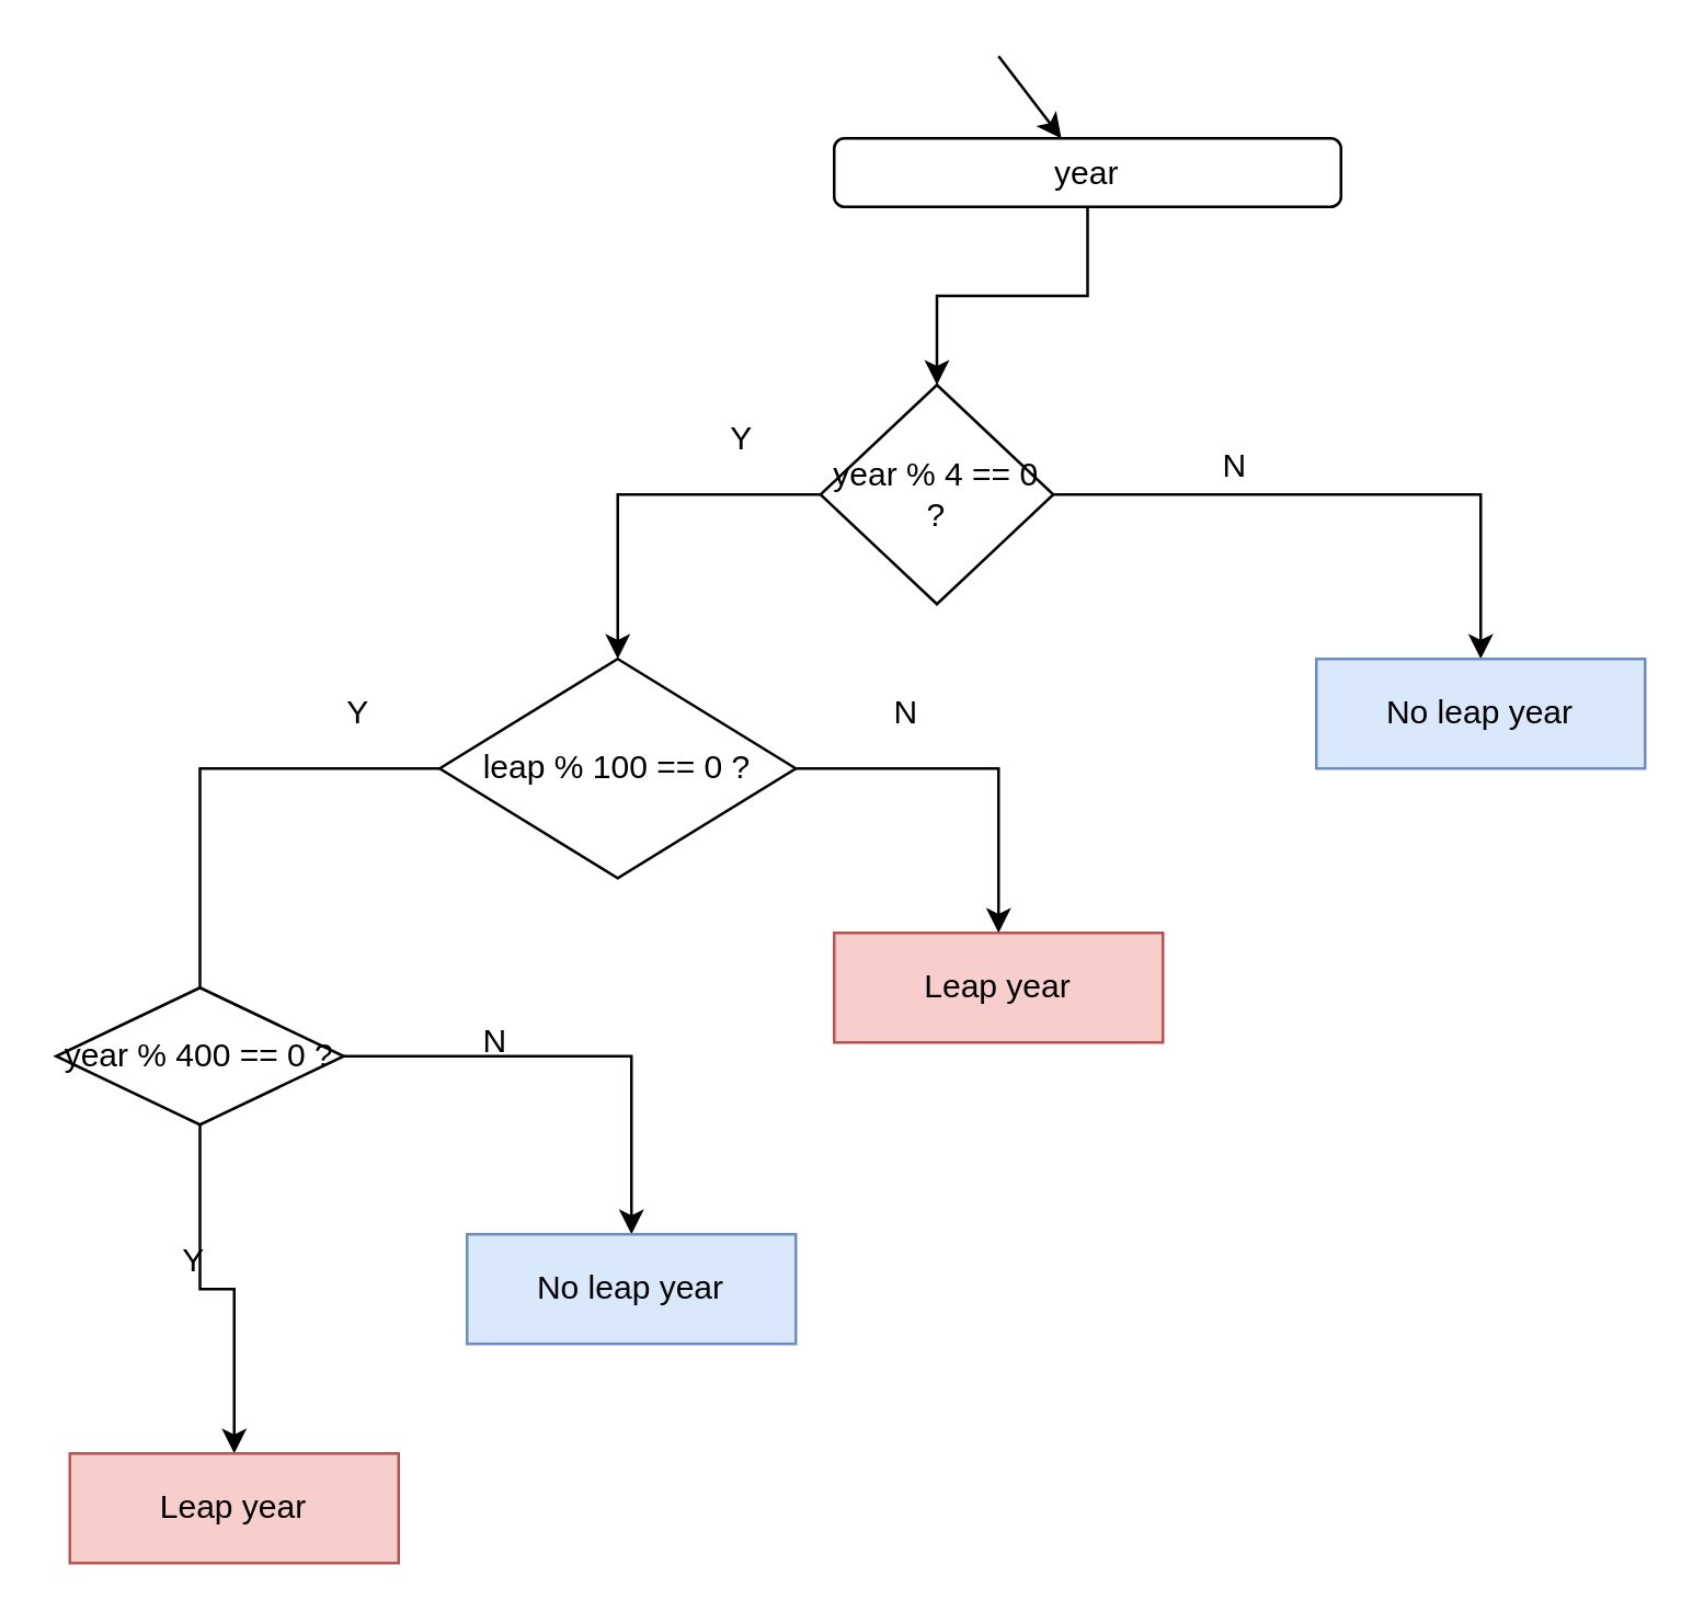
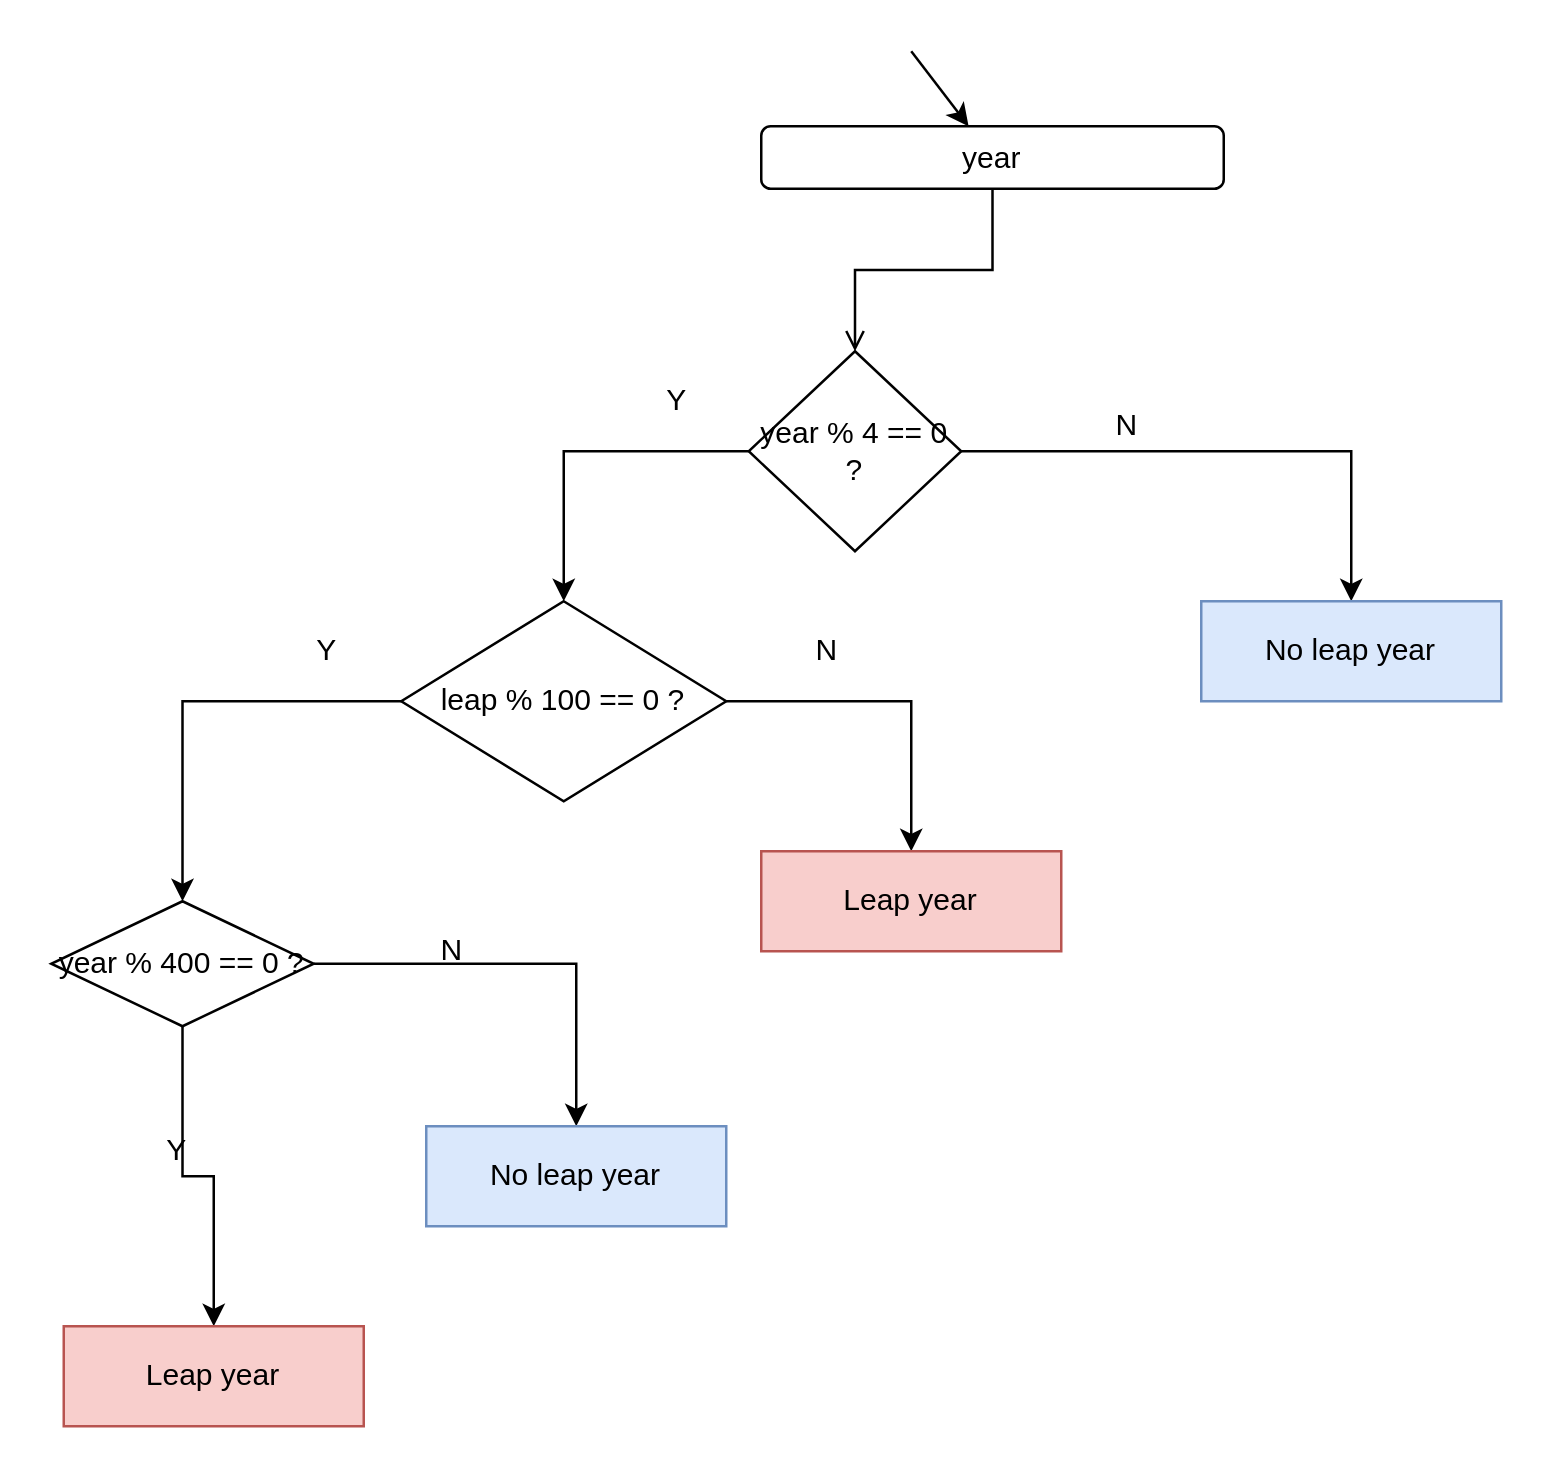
- <mxCell id="2" value="" style="edgeStyle=orthogonalEdgeStyle;rounded=0;orthogonalLoop=1;jettySize=auto;html=1;" edge="1" parent="1" source="3" target="7"><mxGeometry relative="1" as="geometry" /></mxCell>
+ <mxCell id="2" value="" style="edgeStyle=orthogonalEdgeStyle;rounded=0;orthogonalLoop=1;jettySize=auto;html=1;endArrow=open;" edge="1" parent="1" source="3" target="7"><mxGeometry relative="1" as="geometry" /></mxCell>
- <mxCell id="8" value="" style="edgeStyle=orthogonalEdgeStyle;rounded=0;orthogonalLoop=1;jettySize=auto;html=1;endArrow=none;" edge="1" parent="1" source="10" target="14"><mxGeometry relative="1" as="geometry" /></mxCell>
+ <mxCell id="8" value="" style="edgeStyle=orthogonalEdgeStyle;rounded=0;orthogonalLoop=1;jettySize=auto;html=1;" edge="1" parent="1" source="10" target="14"><mxGeometry relative="1" as="geometry" /></mxCell>
